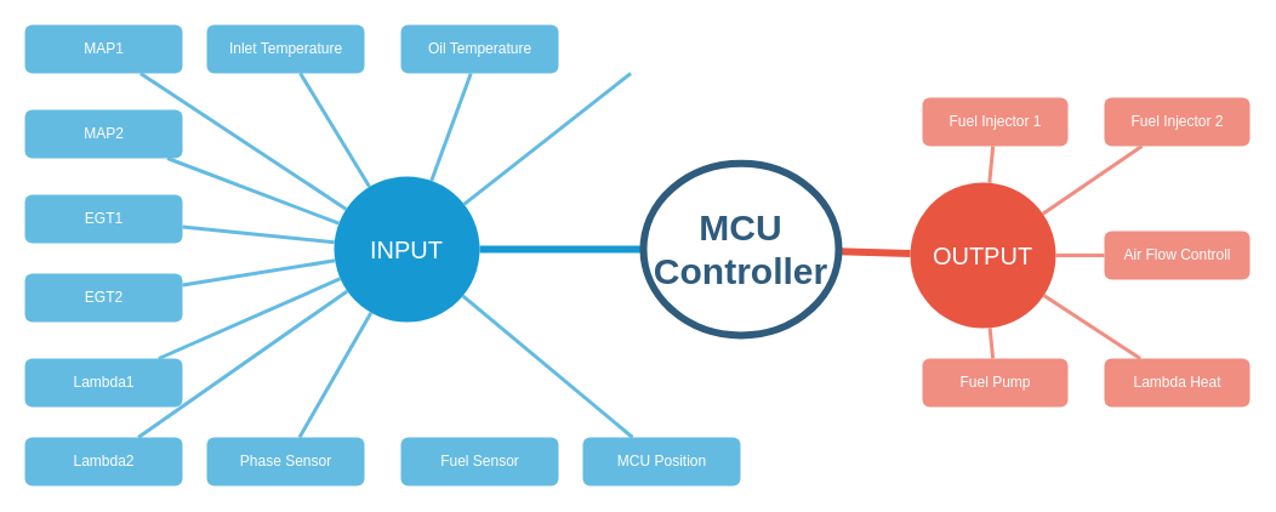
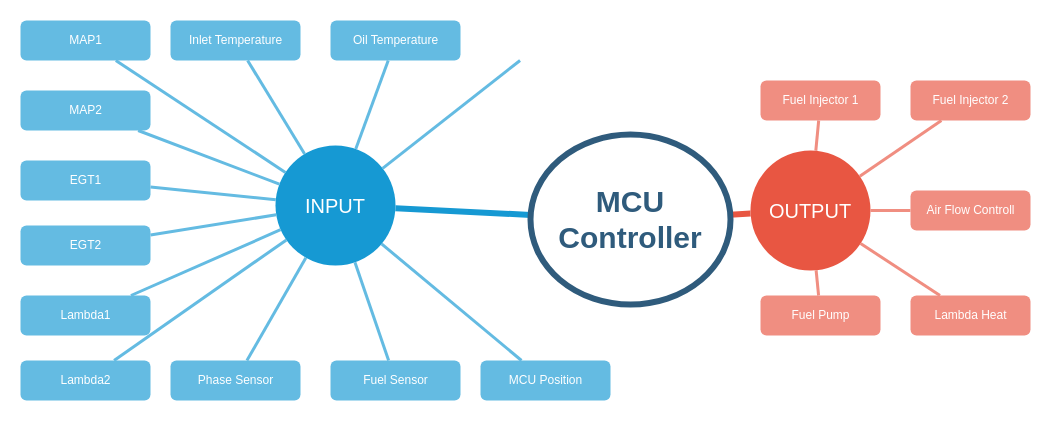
- <mxCell id="39" value="MCU Controller" style="ellipse;whiteSpace=wrap;html=1;shadow=0;fontFamily=Helvetica;fontSize=30;fontColor=#2F5B7C;align=center;strokeColor=#2F5B7C;strokeWidth=6;fillColor=#FFFFFF;fontStyle=1;gradientColor=none;" parent="1" vertex="1"><mxGeometry x="530" y="134.12" width="161" height="141.75" as="geometry" /></mxCell>
+ <mxCell id="39" value="MCU Controller" style="ellipse;whiteSpace=wrap;html=1;shadow=0;fontFamily=Helvetica;fontSize=30;fontColor=#2F5B7C;align=center;strokeColor=#2F5B7C;strokeWidth=6;fillColor=#FFFFFF;fontStyle=1;gradientColor=none;" parent="1" vertex="1"><mxGeometry x="530" y="134.12" width="200" height="170" as="geometry" /></mxCell>
+ <mxCell id="17" value="" style="edgeStyle=none;endArrow=none;strokeWidth=3;strokeColor=#64BBE2;html=1;" parent="1" source="2" target="16" edge="1"><mxGeometry x="-140" y="530" width="100" height="100" as="geometry"><mxPoint x="-470" y="30" as="sourcePoint" /><mxPoint x="-370" y="-70" as="targetPoint" /></mxGeometry></mxCell>
